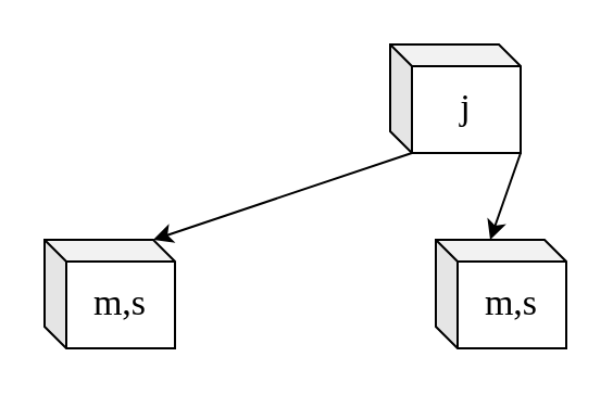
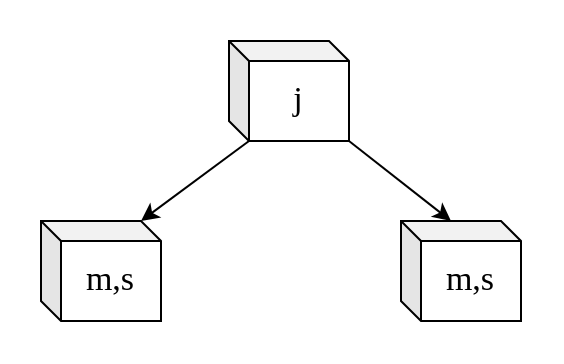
- <mxCell id="4" value="&lt;p&gt;&lt;font style=&quot;font-size: 17px&quot; face=&quot;Comic Sans MS&quot;&gt;j&lt;/font&gt;&lt;/p&gt;" style="shape=cube;whiteSpace=wrap;html=1;boundedLbl=1;backgroundOutline=1;darkOpacity=0.05;darkOpacity2=0.1;fontSize=14;size=10;" vertex="1" parent="1"><mxGeometry x="179" y="20" width="60" height="50" as="geometry" /></mxCell>
+ <mxCell id="4" value="&lt;p&gt;&lt;font style=&quot;font-size: 17px&quot; face=&quot;Comic Sans MS&quot;&gt;j&lt;/font&gt;&lt;/p&gt;" style="shape=cube;whiteSpace=wrap;html=1;boundedLbl=1;backgroundOutline=1;darkOpacity=0.05;darkOpacity2=0.1;fontSize=14;size=10;" vertex="1" parent="1"><mxGeometry x="114" y="20" width="60" height="50" as="geometry" /></mxCell>
